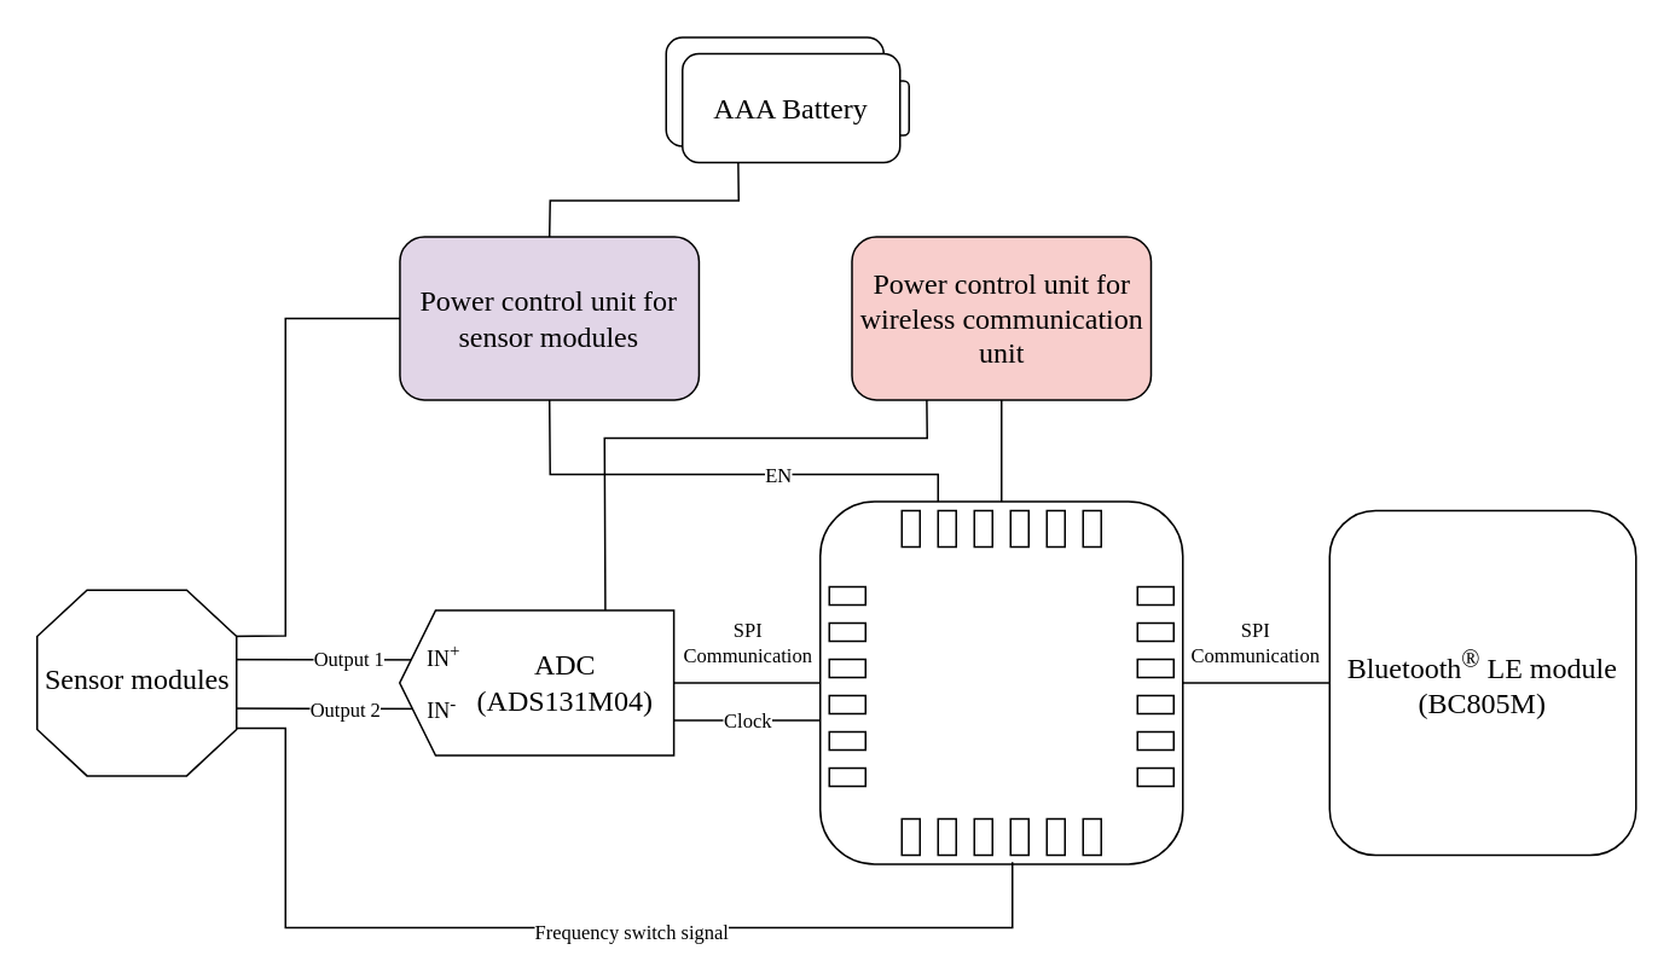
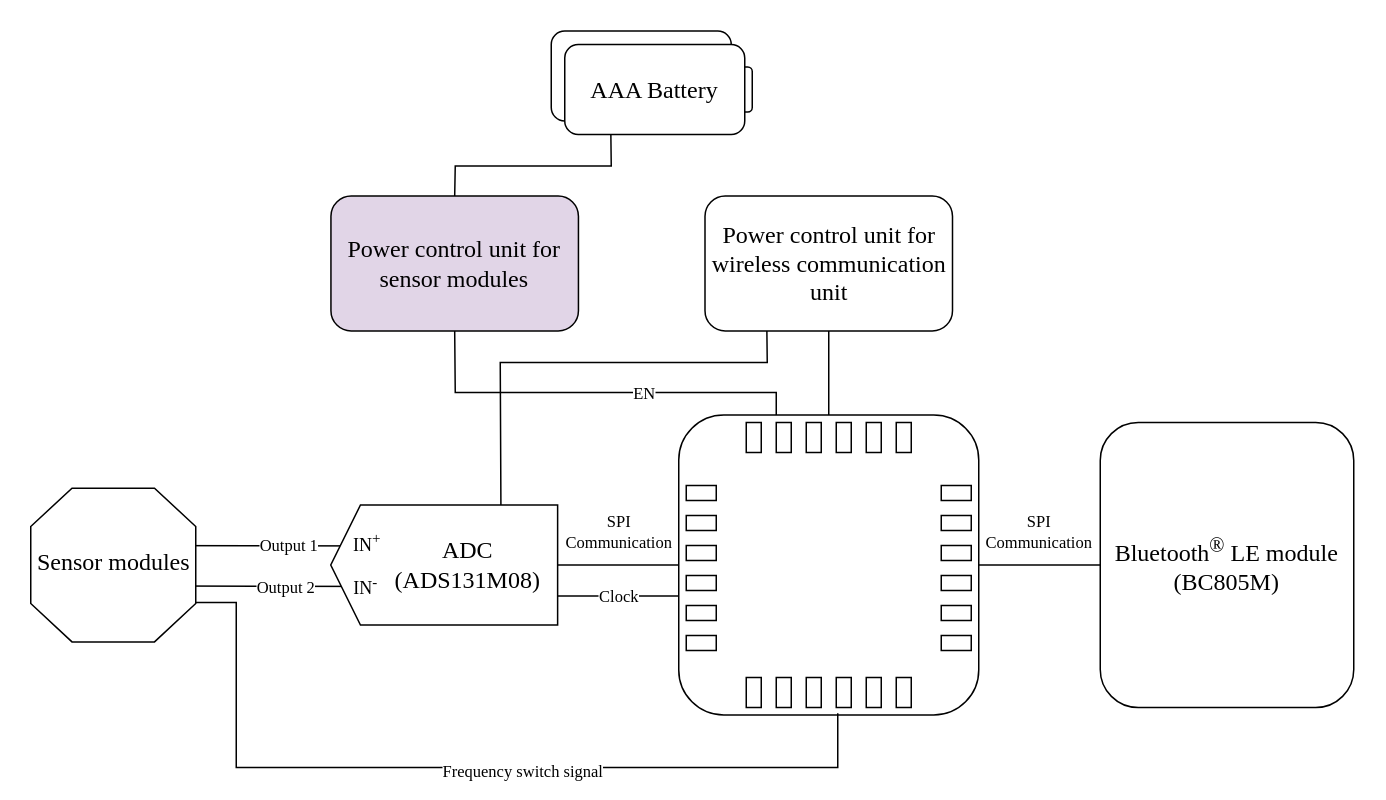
- <mxCell id="2" value="&lt;div style=&quot;font-size: 16px;&quot;&gt;&lt;font face=&quot;Times New Roman&quot; style=&quot;font-size: 16px;&quot;&gt;Power control unit for&lt;/font&gt;&lt;/div&gt;&lt;div style=&quot;font-size: 16px;&quot;&gt;&lt;font face=&quot;Times New Roman&quot; style=&quot;font-size: 16px;&quot;&gt;&lt;font style=&quot;font-size: 16px;&quot;&gt;wireless communication unit&lt;/font&gt;&lt;/font&gt;&lt;font face=&quot;UYQuwq_nZaDoub0qu4J1&quot; style=&quot;font-size: 16px;&quot;&gt;&lt;br&gt;&lt;/font&gt;&lt;/div&gt;" style="rounded=1;whiteSpace=wrap;html=1;fillColor=#f8cecc;" vertex="1" parent="1"><mxGeometry x="469.5" y="130" width="165" height="90" as="geometry" /></mxCell>
+ <mxCell id="2" value="&lt;div style=&quot;font-size: 16px;&quot;&gt;&lt;font face=&quot;Times New Roman&quot; style=&quot;font-size: 16px;&quot;&gt;Power control unit for&lt;/font&gt;&lt;/div&gt;&lt;div style=&quot;font-size: 16px;&quot;&gt;&lt;font face=&quot;Times New Roman&quot; style=&quot;font-size: 16px;&quot;&gt;&lt;font style=&quot;font-size: 16px;&quot;&gt;wireless communication unit&lt;/font&gt;&lt;/font&gt;&lt;font face=&quot;UYQuwq_nZaDoub0qu4J1&quot; style=&quot;font-size: 16px;&quot;&gt;&lt;br&gt;&lt;/font&gt;&lt;/div&gt;" style="rounded=1;whiteSpace=wrap;html=1;" vertex="1" parent="1"><mxGeometry x="469.5" y="130" width="165" height="90" as="geometry" /></mxCell>
- <mxCell id="47" value="" style="endArrow=none;html=1;rounded=0;entryX=0;entryY=0.5;entryDx=0;entryDy=0;exitX=0.336;exitY=0.256;exitDx=0;exitDy=0;exitPerimeter=0;" edge="1" parent="1" source="50" target="34"><mxGeometry width="50" height="50" relative="1" as="geometry"><mxPoint x="107" y="301" as="sourcePoint" /><mxPoint x="191" y="121" as="targetPoint" /><Array as="points"><mxPoint x="157" y="350" /><mxPoint x="157" y="175" /></Array></mxGeometry></mxCell>
- <mxCell id="55" value="&lt;div&gt;&lt;font style=&quot;font-size: 16px;&quot; face=&quot;Times New Roman&quot;&gt;ADC&lt;/font&gt;&lt;/div&gt;&lt;div&gt;&lt;font style=&quot;font-size: 16px;&quot; face=&quot;Times New Roman&quot;&gt;(ADS131M04)&lt;/font&gt;&lt;/div&gt;" style="text;html=1;align=center;verticalAlign=middle;resizable=0;points=[];autosize=1;strokeColor=none;fillColor=none;" vertex="1" parent="53"><mxGeometry x="31.245" y="14.995" width="120" height="50" as="geometry" /></mxCell>
+ <mxCell id="55" value="&lt;div&gt;&lt;font style=&quot;font-size: 16px;&quot; face=&quot;Times New Roman&quot;&gt;ADC&lt;/font&gt;&lt;/div&gt;&lt;div&gt;&lt;font style=&quot;font-size: 16px;&quot; face=&quot;Times New Roman&quot;&gt;(ADS131M08)&lt;/font&gt;&lt;/div&gt;" style="text;html=1;align=center;verticalAlign=middle;resizable=0;points=[];autosize=1;strokeColor=none;fillColor=none;" vertex="1" parent="53"><mxGeometry x="31.245" y="14.995" width="120" height="50" as="geometry" /></mxCell>
